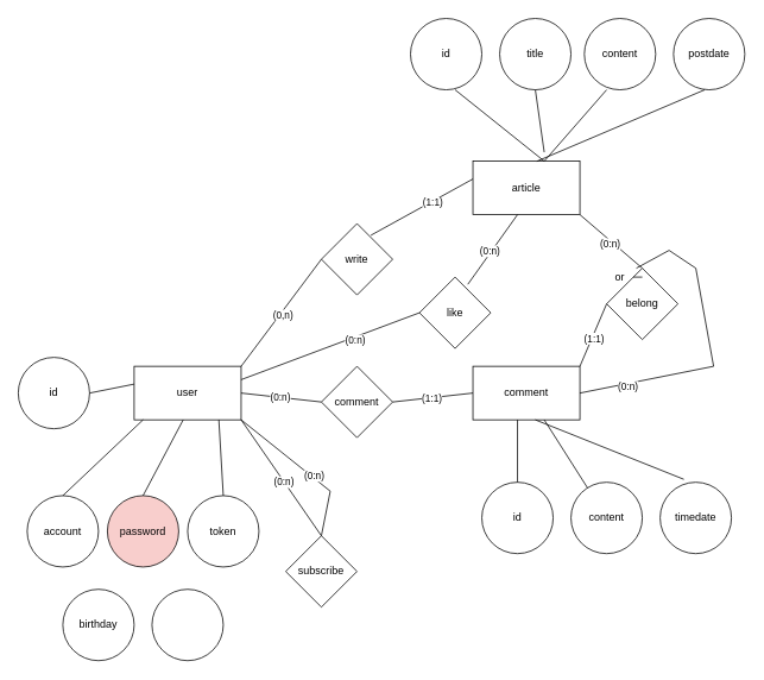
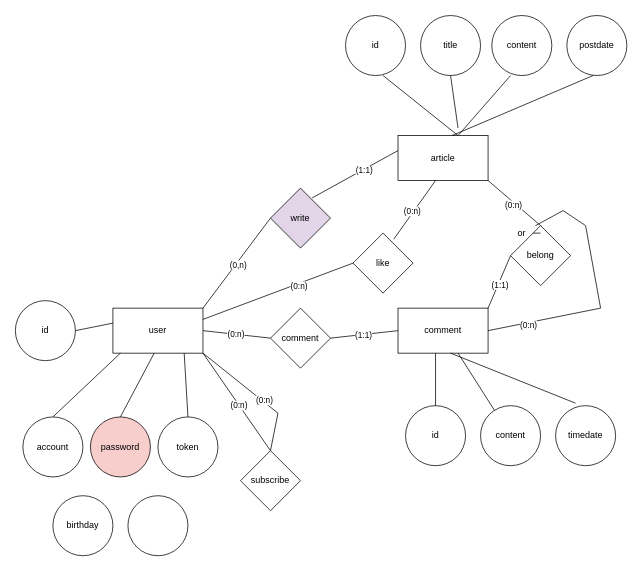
- <mxCell id="14" value="write" style="rhombus;whiteSpace=wrap;html=1;" vertex="1" parent="1"><mxGeometry x="360" y="250" width="80" height="80" as="geometry" /></mxCell>
+ <mxCell id="14" value="write" style="rhombus;whiteSpace=wrap;html=1;fillColor=#e1d5e7;" vertex="1" parent="1"><mxGeometry x="360" y="250" width="80" height="80" as="geometry" /></mxCell>
